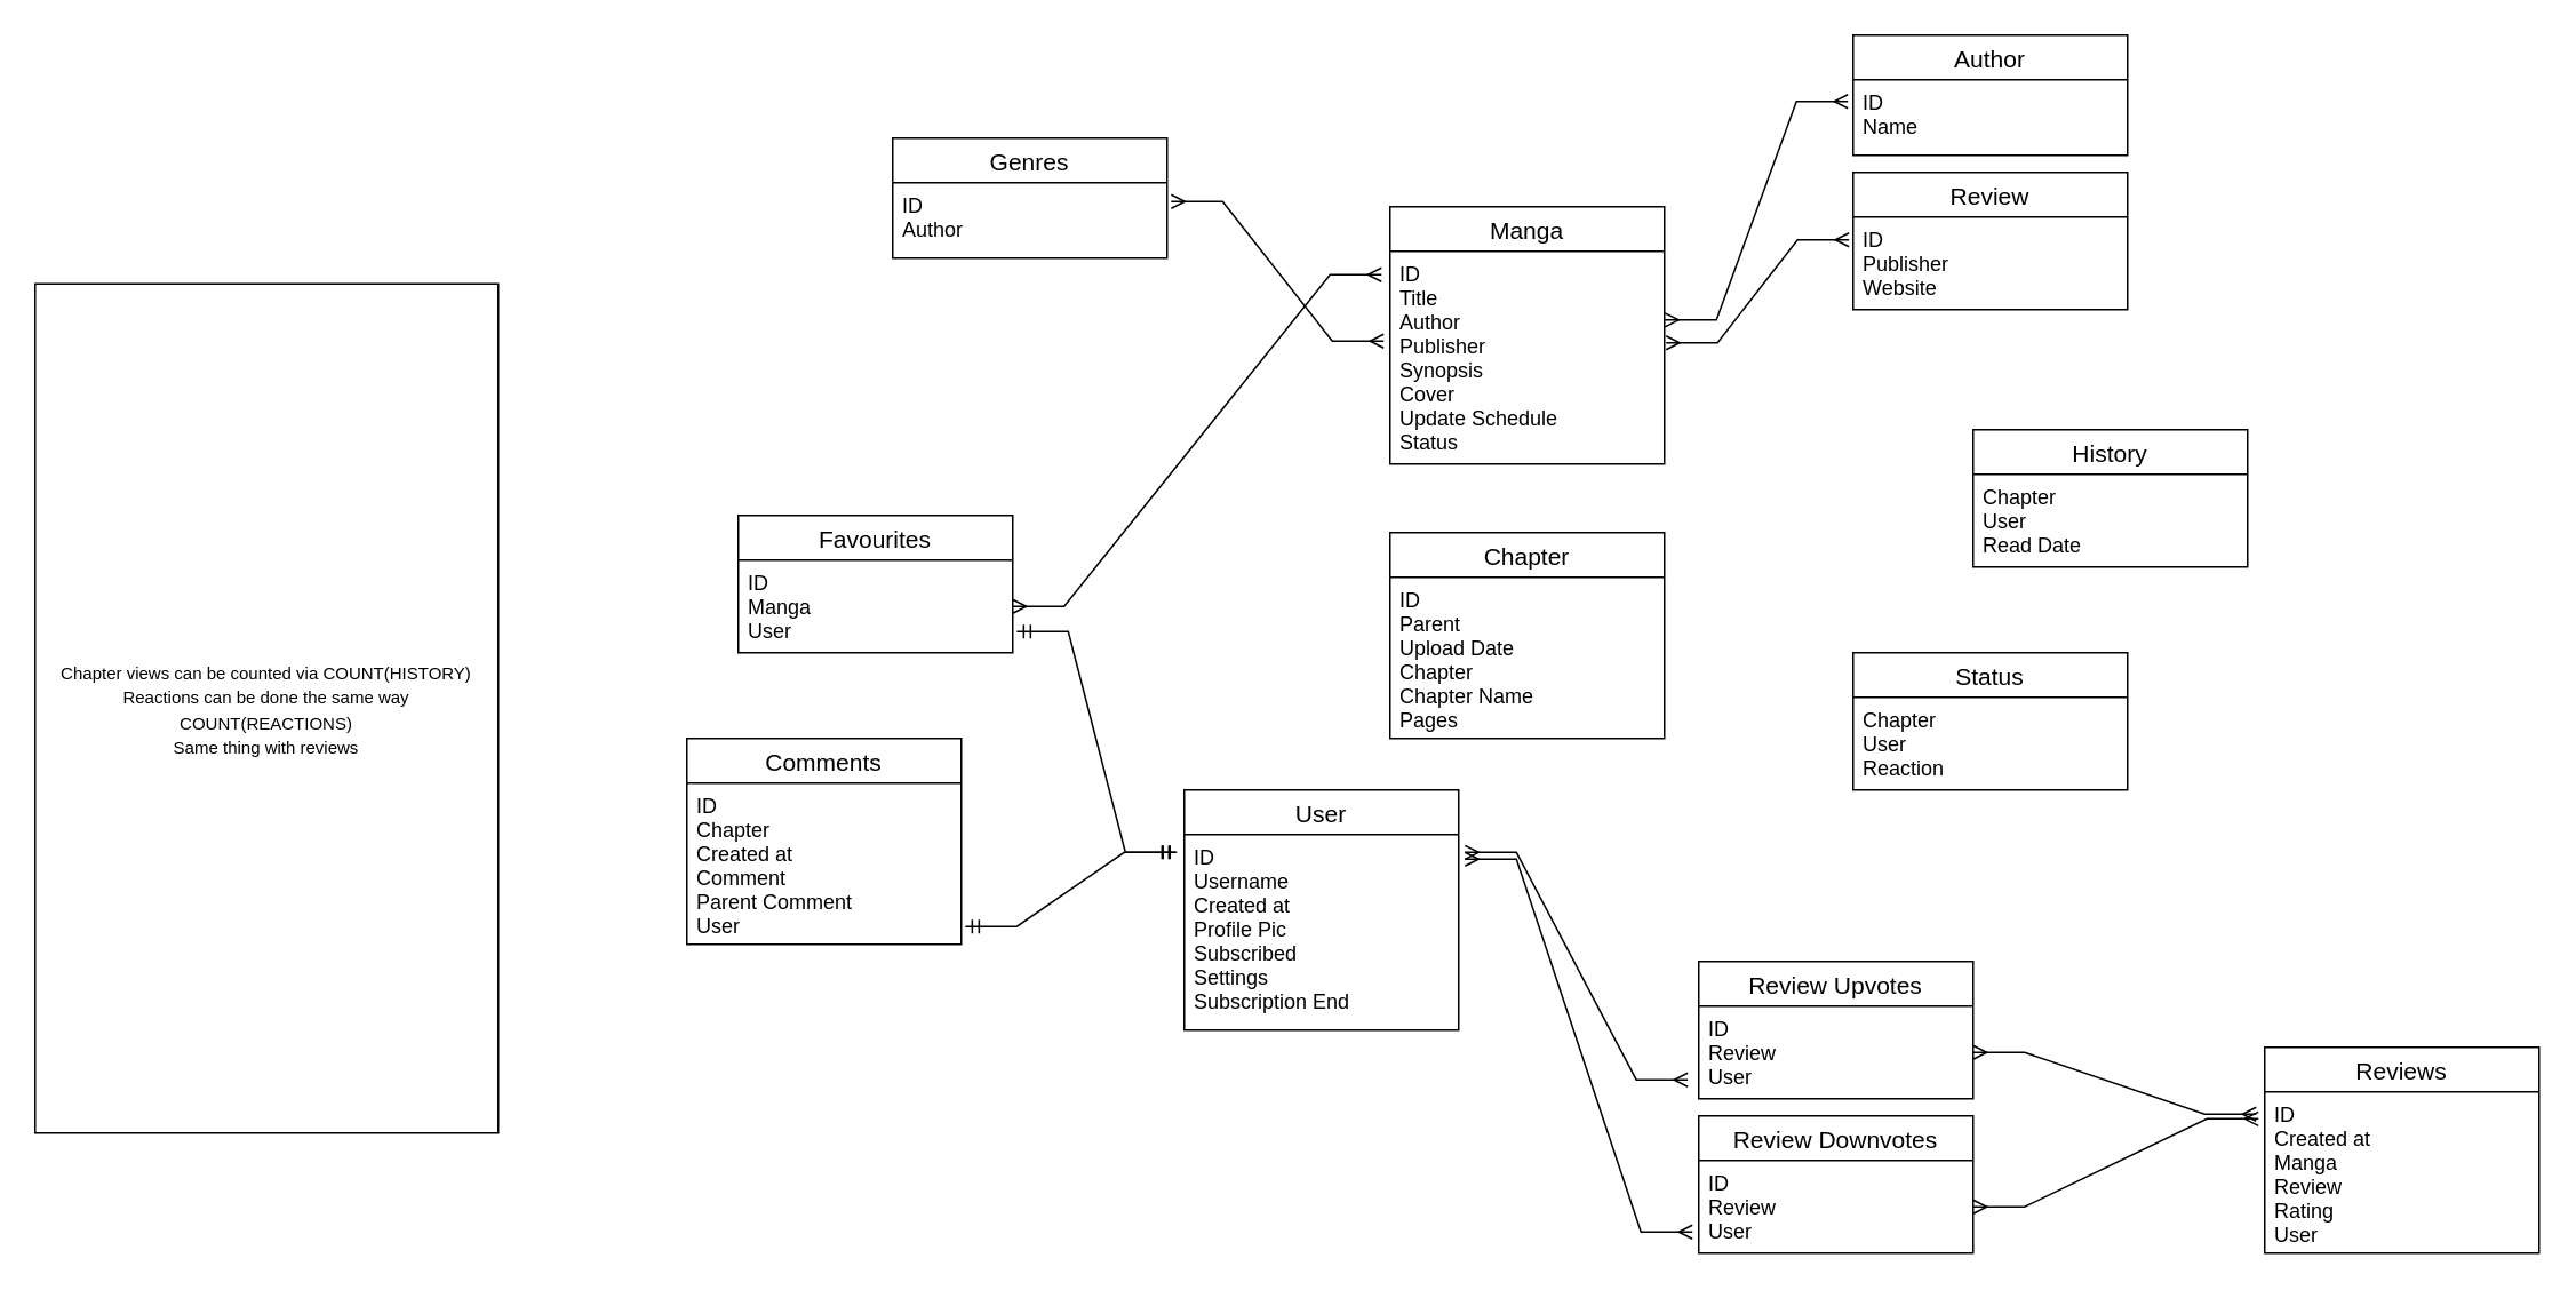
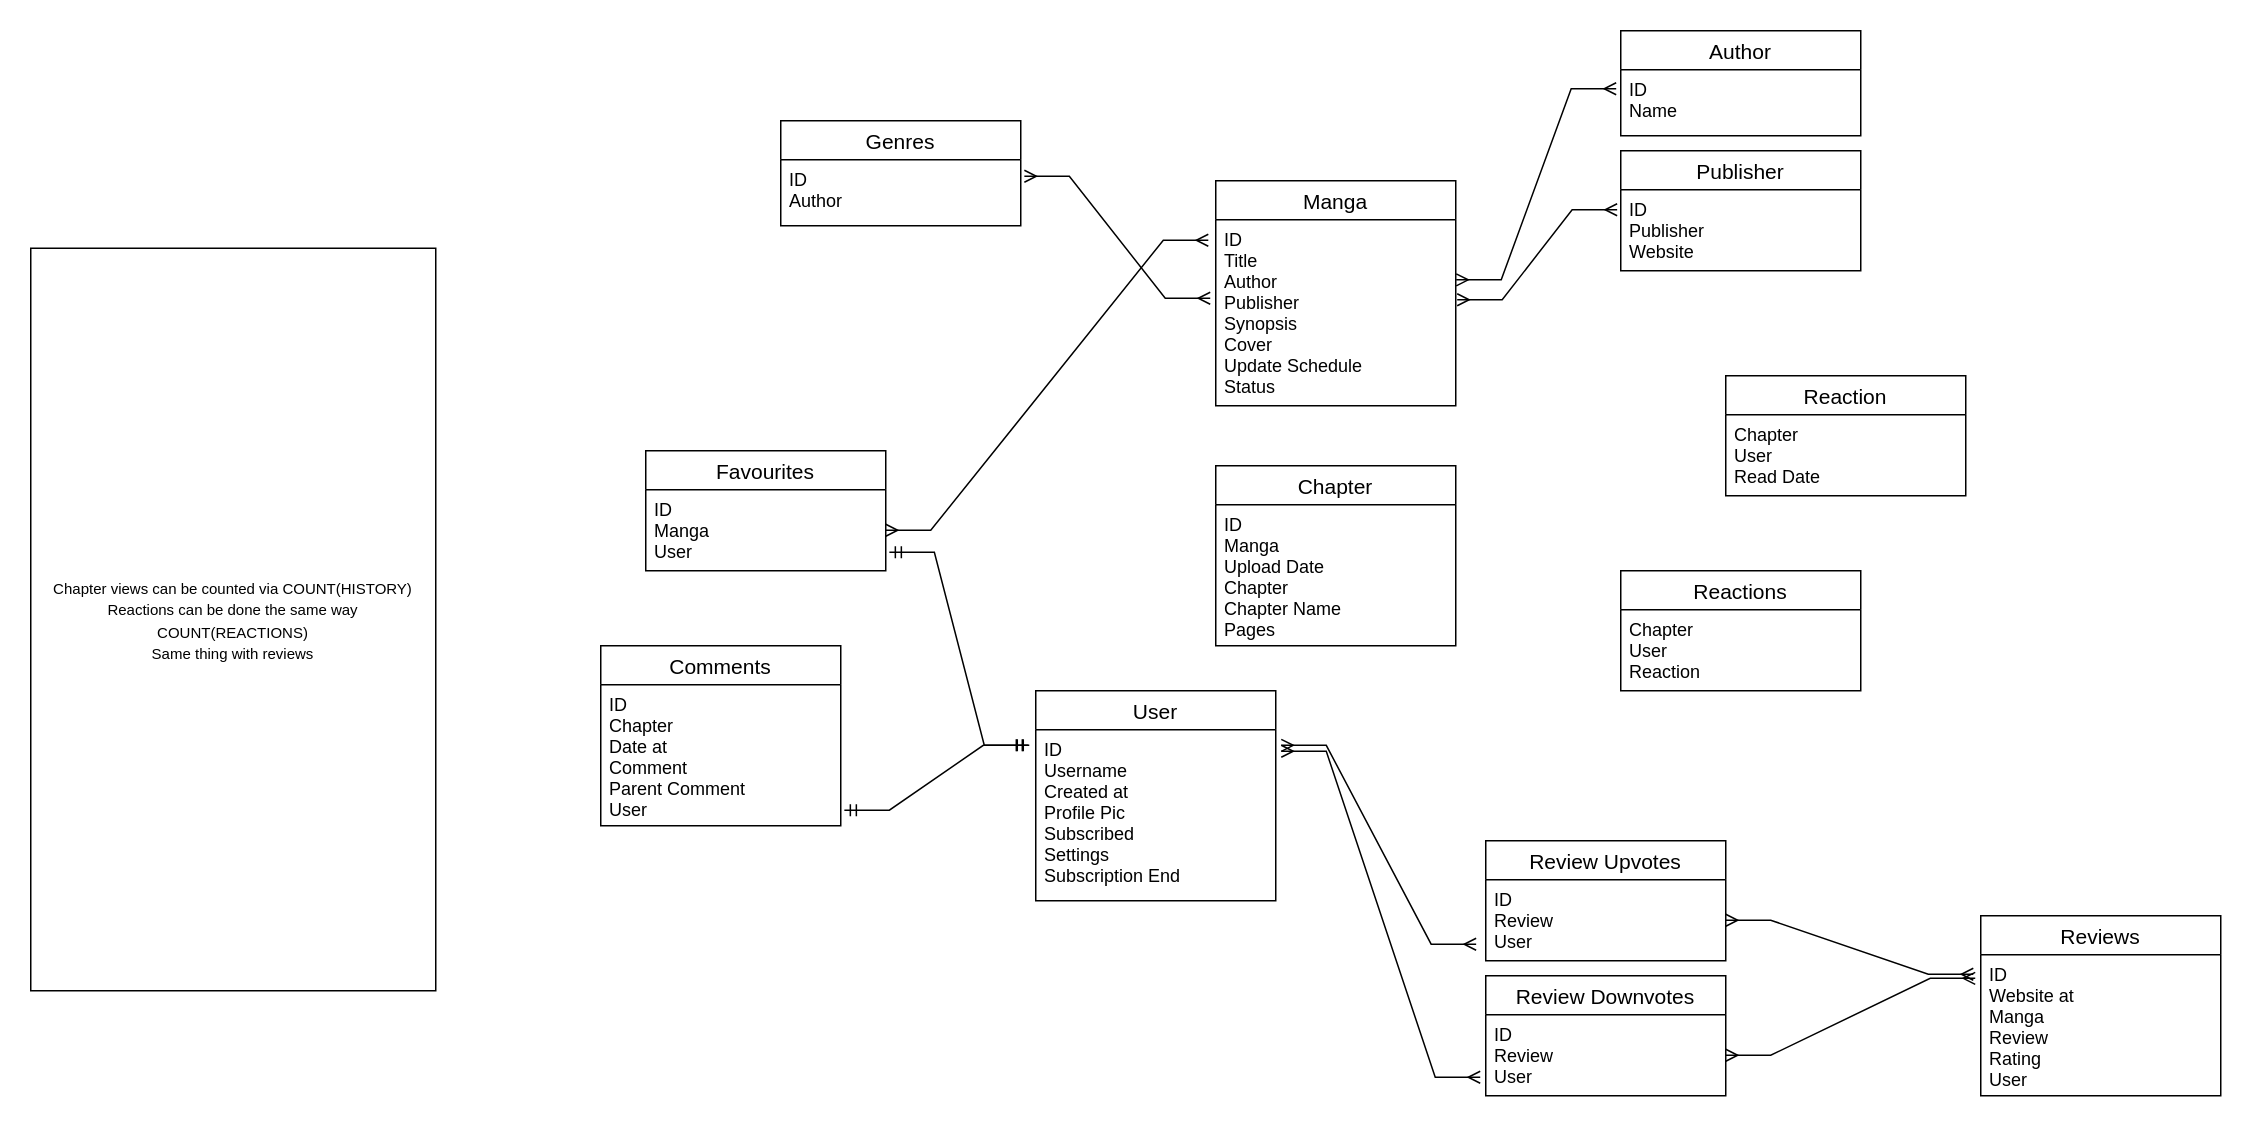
- <mxCell id="6" value="Review" style="swimlane;fontStyle=0;childLayout=stackLayout;horizontal=1;startSize=26;horizontalStack=0;resizeParent=1;resizeParentMax=0;resizeLast=0;collapsible=1;marginBottom=0;align=center;fontSize=14;" vertex="1" parent="1"><mxGeometry x="1080" y="100" width="160" height="80" as="geometry" /></mxCell>
+ <mxCell id="6" value="Publisher" style="swimlane;fontStyle=0;childLayout=stackLayout;horizontal=1;startSize=26;horizontalStack=0;resizeParent=1;resizeParentMax=0;resizeLast=0;collapsible=1;marginBottom=0;align=center;fontSize=14;" vertex="1" parent="1"><mxGeometry x="1080" y="100" width="160" height="80" as="geometry" /></mxCell>
- <mxCell id="33" value="History" style="swimlane;fontStyle=0;childLayout=stackLayout;horizontal=1;startSize=26;horizontalStack=0;resizeParent=1;resizeParentMax=0;resizeLast=0;collapsible=1;marginBottom=0;align=center;fontSize=14;" vertex="1" parent="1"><mxGeometry x="1150" y="250" width="160" height="80" as="geometry" /></mxCell>
+ <mxCell id="33" value="Reaction" style="swimlane;fontStyle=0;childLayout=stackLayout;horizontal=1;startSize=26;horizontalStack=0;resizeParent=1;resizeParentMax=0;resizeLast=0;collapsible=1;marginBottom=0;align=center;fontSize=14;" vertex="1" parent="1"><mxGeometry x="1150" y="250" width="160" height="80" as="geometry" /></mxCell>
- <mxCell id="30" value="ID&#10;Parent&#10;Upload Date&#10;Chapter&#10;Chapter Name&#10;Pages" style="text;strokeColor=none;fillColor=none;spacingLeft=4;spacingRight=4;overflow=hidden;rotatable=0;points=[[0,0.5],[1,0.5]];portConstraint=eastwest;fontSize=12;" vertex="1" parent="29"><mxGeometry y="26" width="160" height="94" as="geometry" /></mxCell>
+ <mxCell id="30" value="ID&#10;Manga&#10;Upload Date&#10;Chapter&#10;Chapter Name&#10;Pages" style="text;strokeColor=none;fillColor=none;spacingLeft=4;spacingRight=4;overflow=hidden;rotatable=0;points=[[0,0.5],[1,0.5]];portConstraint=eastwest;fontSize=12;" vertex="1" parent="29"><mxGeometry y="26" width="160" height="94" as="geometry" /></mxCell>
- <mxCell id="31" value="Status" style="swimlane;fontStyle=0;childLayout=stackLayout;horizontal=1;startSize=26;horizontalStack=0;resizeParent=1;resizeParentMax=0;resizeLast=0;collapsible=1;marginBottom=0;align=center;fontSize=14;" vertex="1" parent="1"><mxGeometry x="1080" y="380" width="160" height="80" as="geometry" /></mxCell>
+ <mxCell id="31" value="Reactions" style="swimlane;fontStyle=0;childLayout=stackLayout;horizontal=1;startSize=26;horizontalStack=0;resizeParent=1;resizeParentMax=0;resizeLast=0;collapsible=1;marginBottom=0;align=center;fontSize=14;" vertex="1" parent="1"><mxGeometry x="1080" y="380" width="160" height="80" as="geometry" /></mxCell>
- <mxCell id="37" value="ID&#10;Chapter&#10;Created at&#10;Comment&#10;Parent Comment&#10;User" style="text;strokeColor=none;fillColor=none;spacingLeft=4;spacingRight=4;overflow=hidden;rotatable=0;points=[[0,0.5],[1,0.5]];portConstraint=eastwest;fontSize=12;" vertex="1" parent="36"><mxGeometry y="26" width="160" height="94" as="geometry" /></mxCell>
+ <mxCell id="37" value="ID&#10;Chapter&#10;Date at&#10;Comment&#10;Parent Comment&#10;User" style="text;strokeColor=none;fillColor=none;spacingLeft=4;spacingRight=4;overflow=hidden;rotatable=0;points=[[0,0.5],[1,0.5]];portConstraint=eastwest;fontSize=12;" vertex="1" parent="36"><mxGeometry y="26" width="160" height="94" as="geometry" /></mxCell>
- <mxCell id="16" value="ID&#10;Created at&#10;Manga&#10;Review&#10;Rating&#10;User" style="text;strokeColor=none;fillColor=none;spacingLeft=4;spacingRight=4;overflow=hidden;rotatable=0;points=[[0,0.5],[1,0.5]];portConstraint=eastwest;fontSize=12;" vertex="1" parent="15"><mxGeometry y="26" width="160" height="94" as="geometry" /></mxCell>
+ <mxCell id="16" value="ID&#10;Website at&#10;Manga&#10;Review&#10;Rating&#10;User" style="text;strokeColor=none;fillColor=none;spacingLeft=4;spacingRight=4;overflow=hidden;rotatable=0;points=[[0,0.5],[1,0.5]];portConstraint=eastwest;fontSize=12;" vertex="1" parent="15"><mxGeometry y="26" width="160" height="94" as="geometry" /></mxCell>
